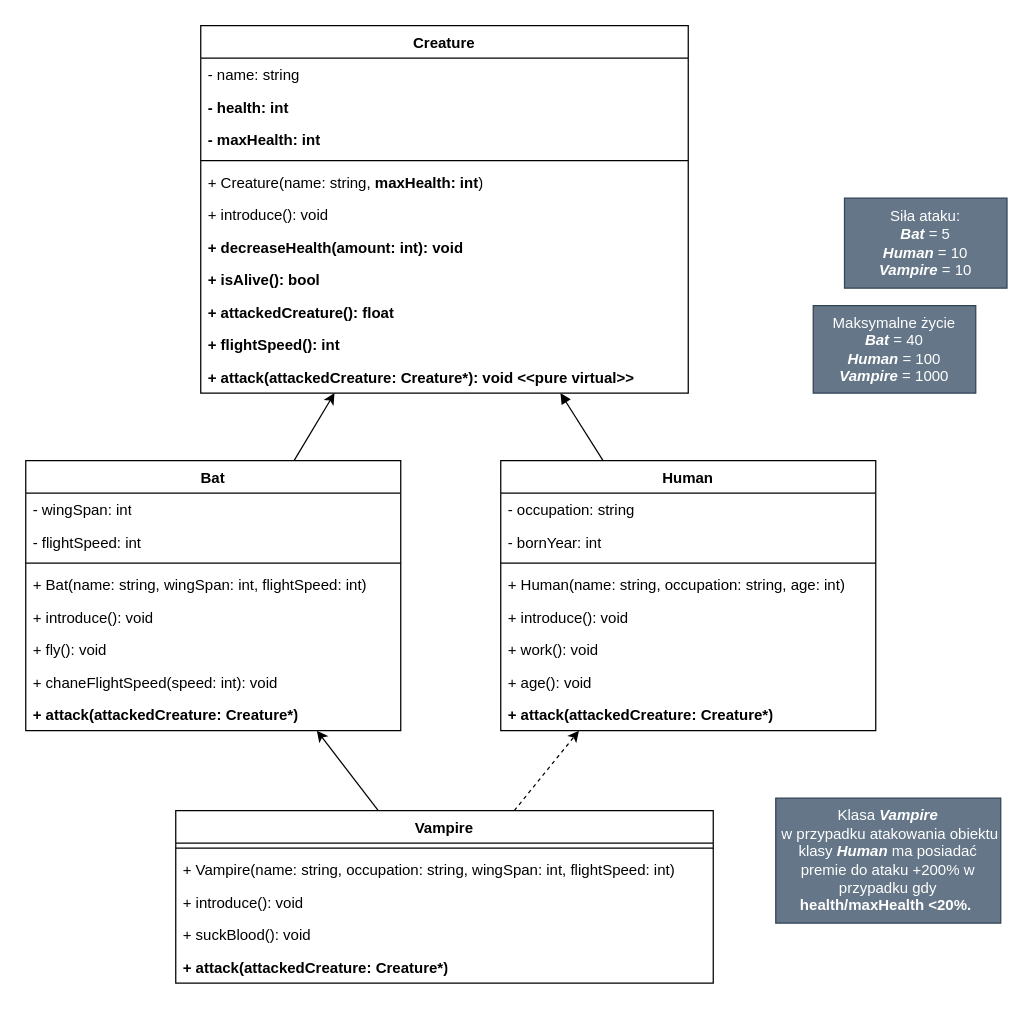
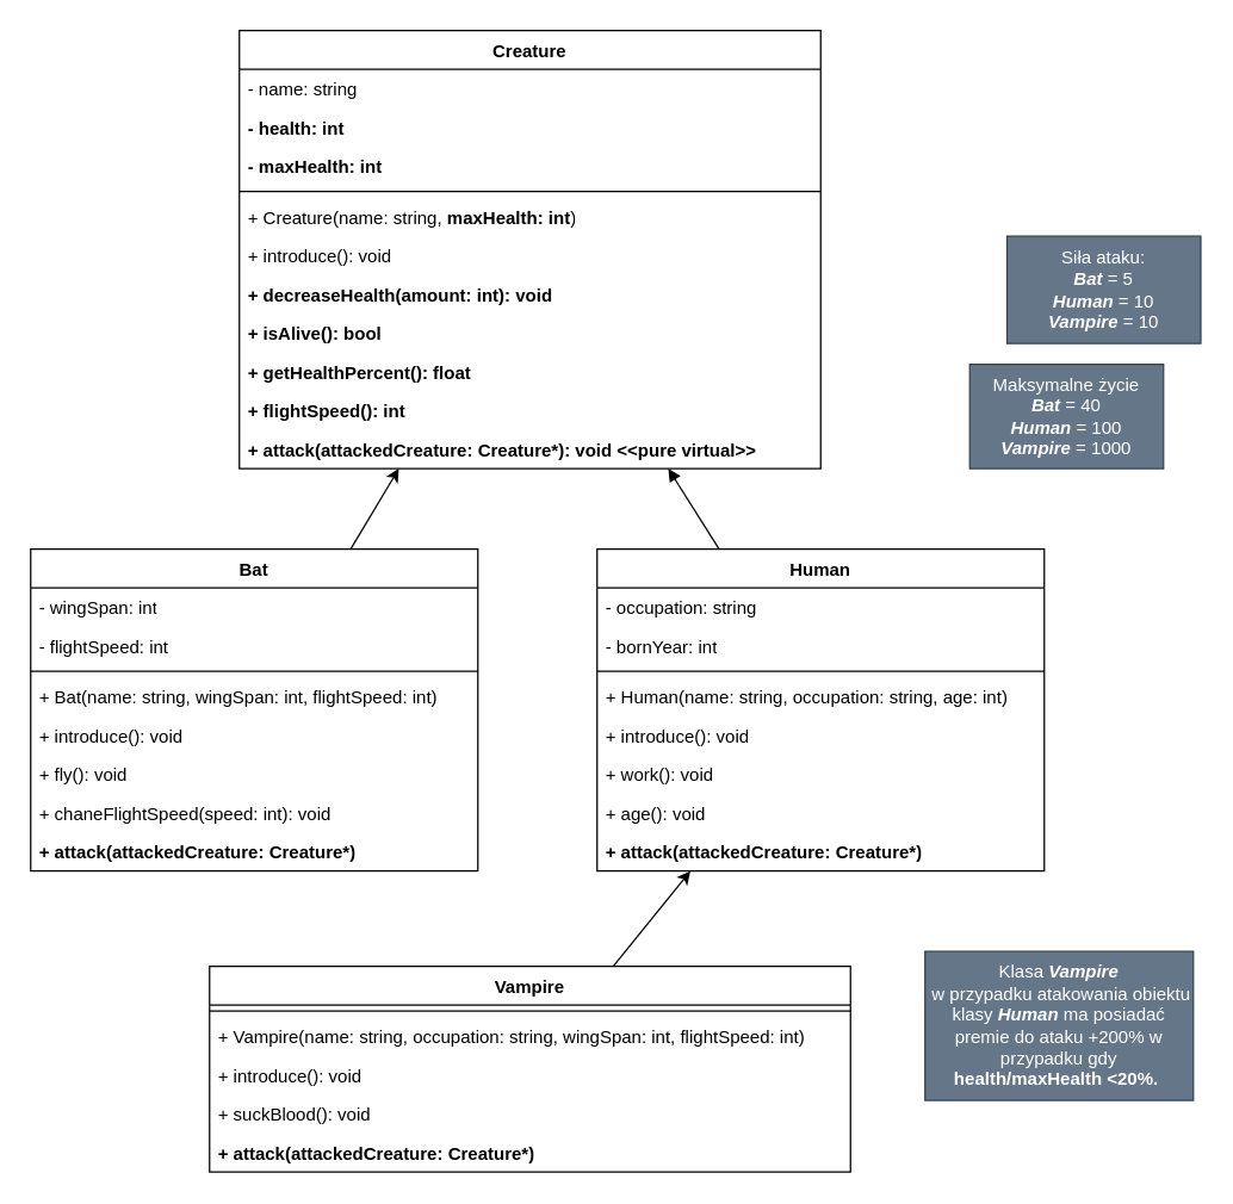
- <mxCell id="11" value="&lt;b&gt;+ attackedCreature&lt;/b&gt;&lt;b&gt;(): float&lt;/b&gt;" style="text;strokeColor=none;fillColor=none;align=left;verticalAlign=top;spacingLeft=4;spacingRight=4;overflow=hidden;rotatable=0;points=[[0,0.5],[1,0.5]];portConstraint=eastwest;whiteSpace=wrap;html=1;" parent="2" vertex="1"><mxGeometry y="216" width="390" height="26" as="geometry" /></mxCell>
+ <mxCell id="11" value="&lt;b&gt;+ getHealthPercent&lt;/b&gt;&lt;b&gt;(): float&lt;/b&gt;" style="text;strokeColor=none;fillColor=none;align=left;verticalAlign=top;spacingLeft=4;spacingRight=4;overflow=hidden;rotatable=0;points=[[0,0.5],[1,0.5]];portConstraint=eastwest;whiteSpace=wrap;html=1;" parent="2" vertex="1"><mxGeometry y="216" width="390" height="26" as="geometry" /></mxCell>
- <mxCell id="35" style="rounded=0;orthogonalLoop=1;jettySize=auto;html=1;" parent="1" source="36" target="25" edge="1"><mxGeometry relative="1" as="geometry" /></mxCell>
- <mxCell id="34" style="rounded=0;orthogonalLoop=1;jettySize=auto;html=1;dashed=1;" parent="1" source="36" target="15" edge="1"><mxGeometry relative="1" as="geometry" /></mxCell>
+ <mxCell id="34" style="rounded=0;orthogonalLoop=1;jettySize=auto;html=1;" parent="1" source="36" target="15" edge="1"><mxGeometry relative="1" as="geometry" /></mxCell>
